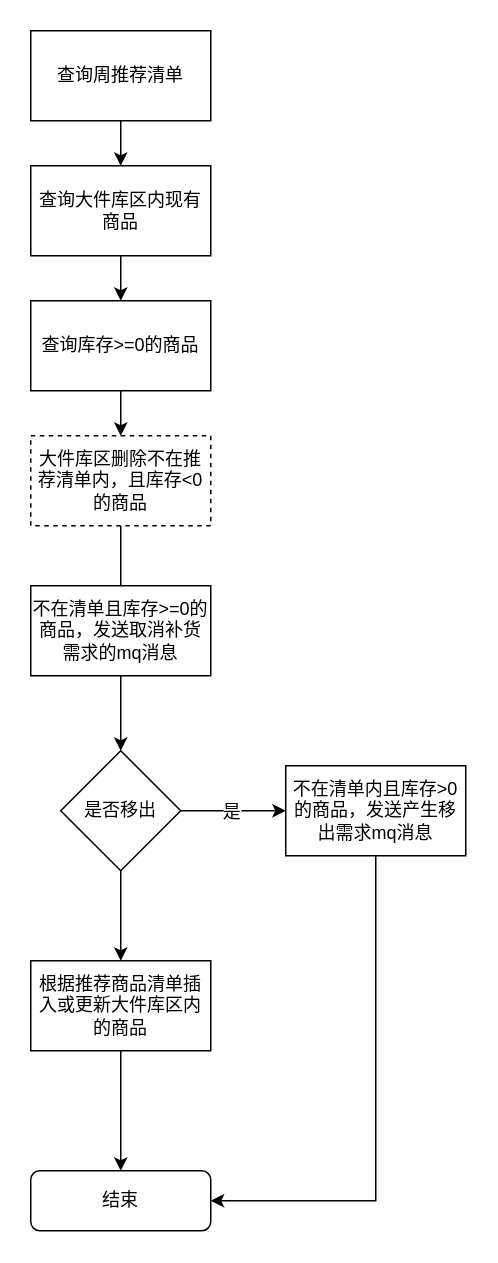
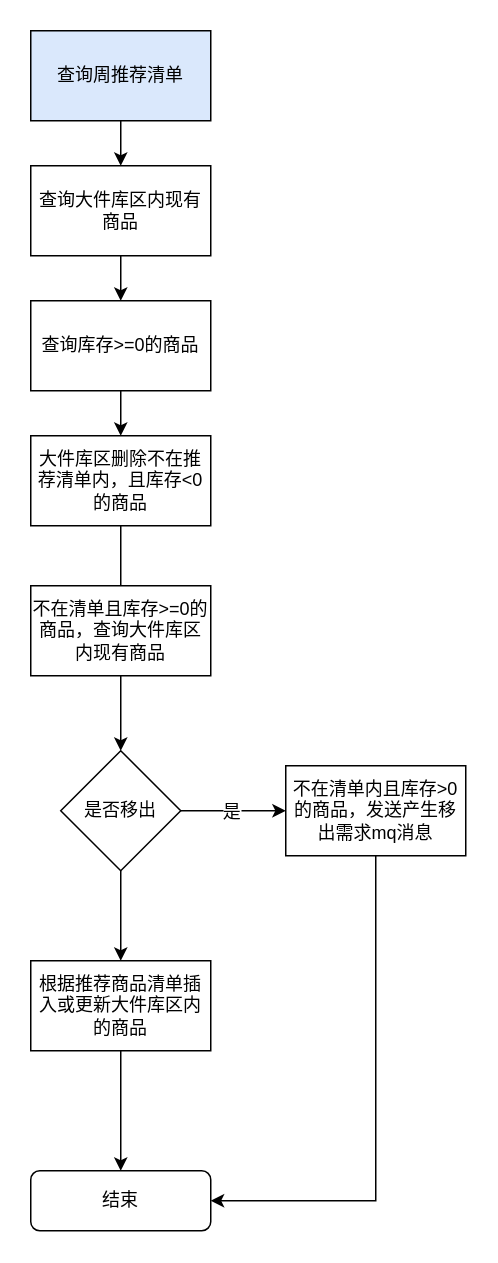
- <mxCell id="4" value="查询周推荐清单" style="rounded=0;whiteSpace=wrap;html=1;" vertex="1" parent="3"><mxGeometry width="120" height="60" as="geometry" /></mxCell>
+ <mxCell id="4" value="查询周推荐清单" style="rounded=0;whiteSpace=wrap;html=1;fillColor=#dae8fc;" vertex="1" parent="3"><mxGeometry width="120" height="60" as="geometry" /></mxCell>
- <mxCell id="10" value="大件库区删除不在推荐清单内，且库存&amp;lt;0的商品" style="rounded=0;whiteSpace=wrap;html=1;strokeColor=default;fontFamily=Helvetica;fontSize=12;fontColor=default;fillColor=default;dashed=1;" vertex="1" parent="1"><mxGeometry x="20" y="290" width="120" height="60" as="geometry" /></mxCell>
+ <mxCell id="10" value="大件库区删除不在推荐清单内，且库存&amp;lt;0的商品" style="rounded=0;whiteSpace=wrap;html=1;strokeColor=default;fontFamily=Helvetica;fontSize=12;fontColor=default;fillColor=default;" vertex="1" parent="1"><mxGeometry x="20" y="290" width="120" height="60" as="geometry" /></mxCell>
- <mxCell id="13" value="不在清单且库存&amp;gt;=0的商品，发送取消补货需求的mq消息" style="rounded=0;whiteSpace=wrap;html=1;strokeColor=default;fontFamily=Helvetica;fontSize=12;fontColor=default;fillColor=default;" vertex="1" parent="1"><mxGeometry x="20" y="390" width="120" height="60" as="geometry" /></mxCell>
+ <mxCell id="13" value="不在清单且库存&amp;gt;=0的商品，查询大件库区内现有商品" style="rounded=0;whiteSpace=wrap;html=1;strokeColor=default;fontFamily=Helvetica;fontSize=12;fontColor=default;fillColor=default;" vertex="1" parent="1"><mxGeometry x="20" y="390" width="120" height="60" as="geometry" /></mxCell>
